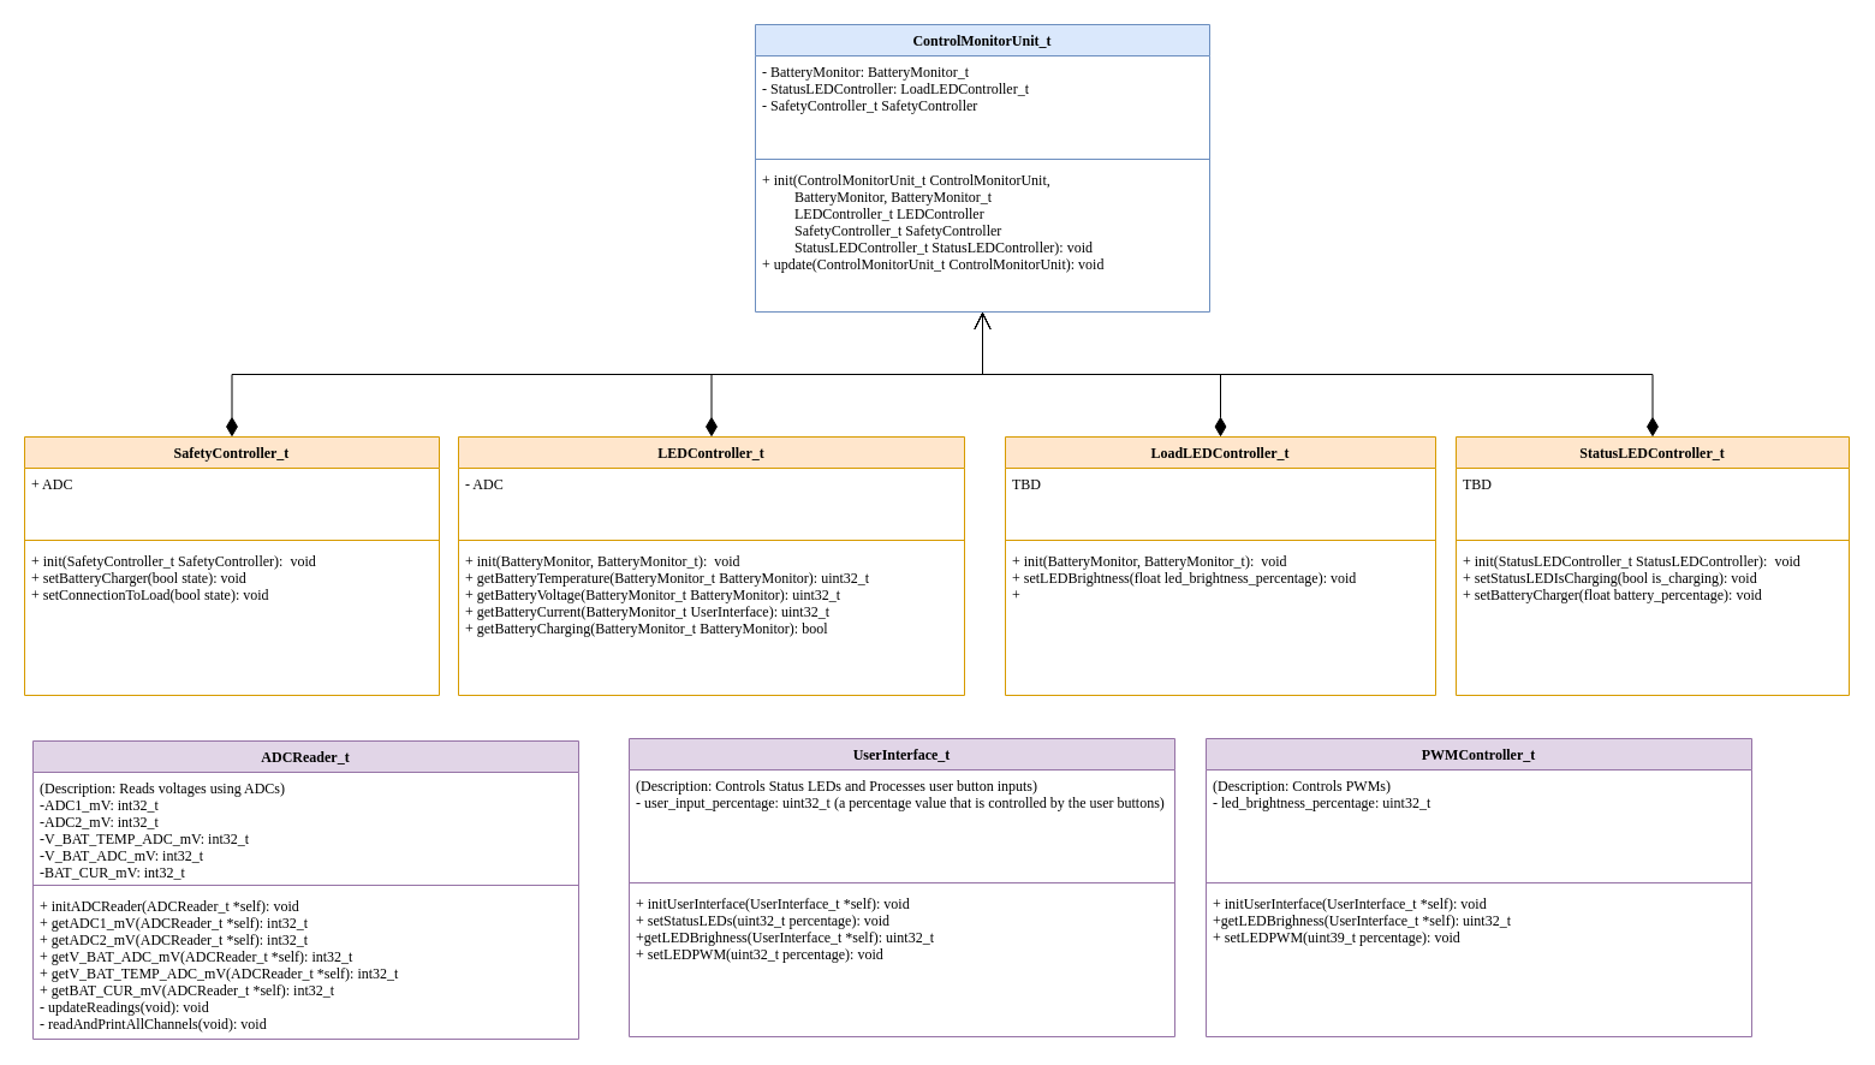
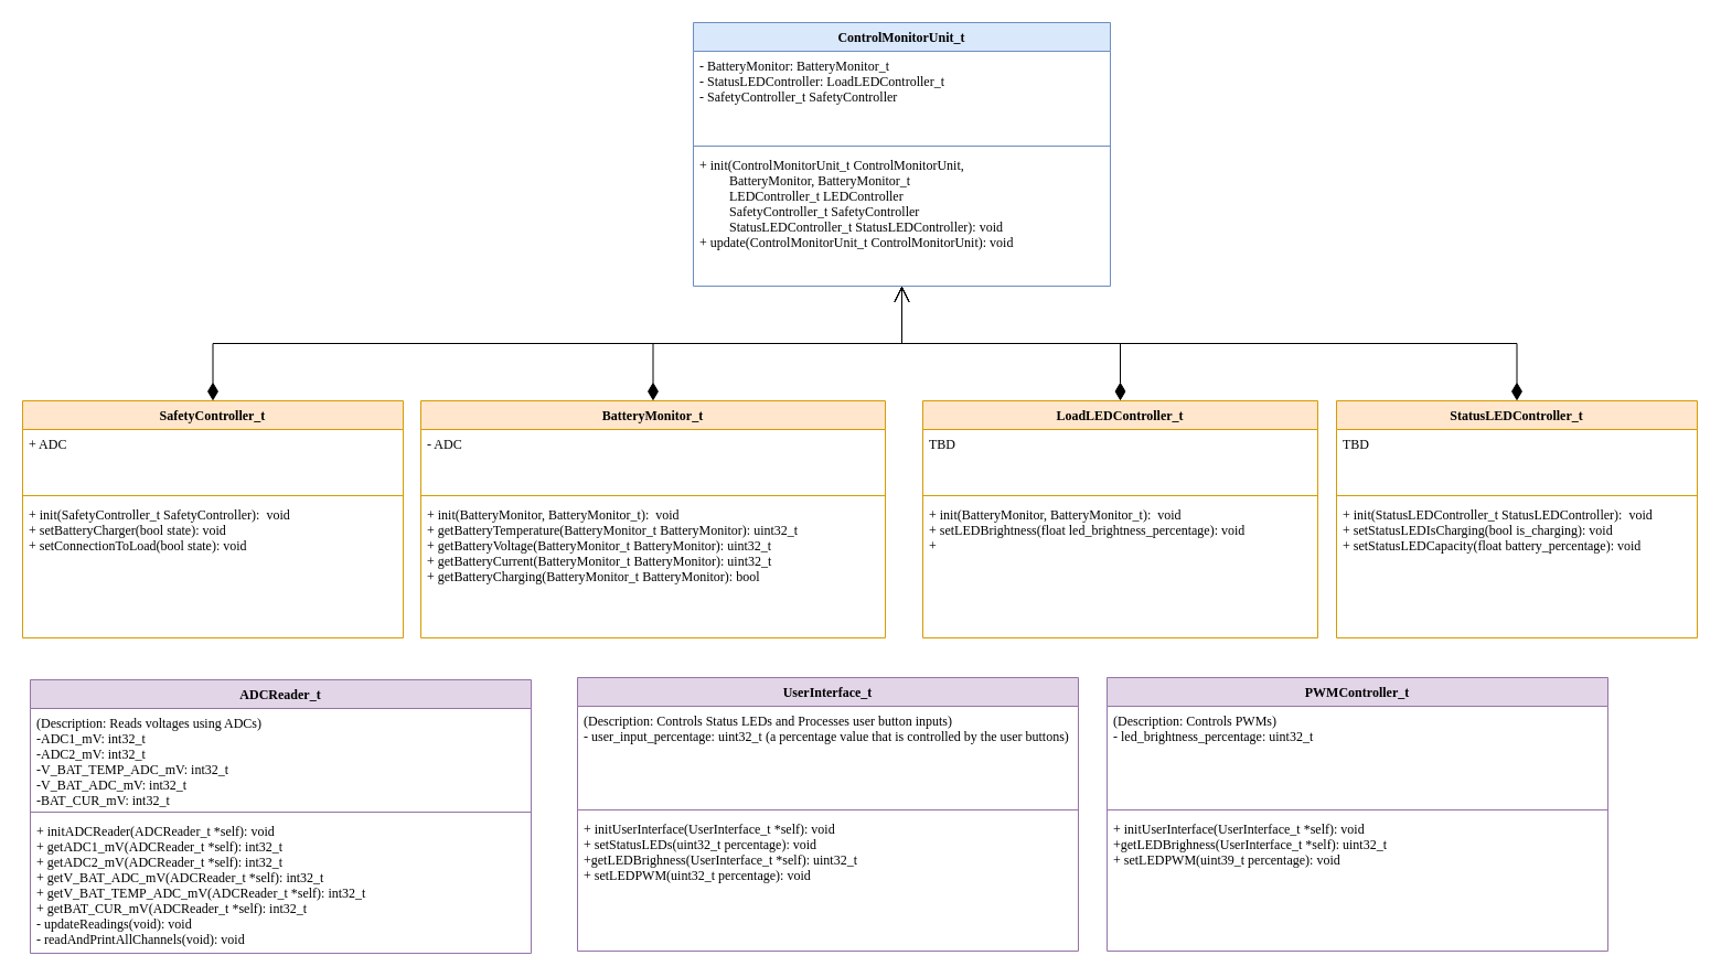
- <mxCell id="7" value="LEDController_t" style="swimlane;fontStyle=1;align=center;verticalAlign=top;childLayout=stackLayout;horizontal=1;startSize=26;horizontalStack=0;resizeParent=1;resizeParentMax=0;resizeLast=0;collapsible=1;marginBottom=0;fontFamily=Avenir;fillColor=#ffe6cc;strokeColor=#d79b00;" parent="1" vertex="1"><mxGeometry x="381" y="363" width="421" height="215" as="geometry" /></mxCell>
+ <mxCell id="7" value="BatteryMonitor_t" style="swimlane;fontStyle=1;align=center;verticalAlign=top;childLayout=stackLayout;horizontal=1;startSize=26;horizontalStack=0;resizeParent=1;resizeParentMax=0;resizeLast=0;collapsible=1;marginBottom=0;fontFamily=Avenir;fillColor=#ffe6cc;strokeColor=#d79b00;" parent="1" vertex="1"><mxGeometry x="381" y="363" width="421" height="215" as="geometry" /></mxCell>
- <mxCell id="10" value="+ init(BatteryMonitor, BatteryMonitor_t):  void&#10;+ getBatteryTemperature(BatteryMonitor_t BatteryMonitor): uint32_t&#10;+ getBatteryVoltage(BatteryMonitor_t BatteryMonitor): uint32_t&#10;+ getBatteryCurrent(BatteryMonitor_t UserInterface): uint32_t&#10;+ getBatteryCharging(BatteryMonitor_t BatteryMonitor): bool" style="text;strokeColor=none;fillColor=none;align=left;verticalAlign=top;spacingLeft=4;spacingRight=4;overflow=hidden;rotatable=0;points=[[0,0.5],[1,0.5]];portConstraint=eastwest;fontFamily=Avenir;" parent="7" vertex="1"><mxGeometry y="90" width="421" height="125" as="geometry" /></mxCell>
+ <mxCell id="10" value="+ init(BatteryMonitor, BatteryMonitor_t):  void&#10;+ getBatteryTemperature(BatteryMonitor_t BatteryMonitor): uint32_t&#10;+ getBatteryVoltage(BatteryMonitor_t BatteryMonitor): uint32_t&#10;+ getBatteryCurrent(BatteryMonitor_t BatteryMonitor): uint32_t&#10;+ getBatteryCharging(BatteryMonitor_t BatteryMonitor): bool" style="text;strokeColor=none;fillColor=none;align=left;verticalAlign=top;spacingLeft=4;spacingRight=4;overflow=hidden;rotatable=0;points=[[0,0.5],[1,0.5]];portConstraint=eastwest;fontFamily=Avenir;" parent="7" vertex="1"><mxGeometry y="90" width="421" height="125" as="geometry" /></mxCell>
- <mxCell id="25" value="+ init(StatusLEDController_t StatusLEDController):  void&#10;+ setStatusLEDIsCharging(bool is_charging): void&#10;+ setBatteryCharger(float battery_percentage): void" style="text;strokeColor=none;fillColor=none;align=left;verticalAlign=top;spacingLeft=4;spacingRight=4;overflow=hidden;rotatable=0;points=[[0,0.5],[1,0.5]];portConstraint=eastwest;fontFamily=Avenir;" parent="22" vertex="1"><mxGeometry y="90" width="327" height="125" as="geometry" /></mxCell>
+ <mxCell id="25" value="+ init(StatusLEDController_t StatusLEDController):  void&#10;+ setStatusLEDIsCharging(bool is_charging): void&#10;+ setStatusLEDCapacity(float battery_percentage): void" style="text;strokeColor=none;fillColor=none;align=left;verticalAlign=top;spacingLeft=4;spacingRight=4;overflow=hidden;rotatable=0;points=[[0,0.5],[1,0.5]];portConstraint=eastwest;fontFamily=Avenir;" parent="22" vertex="1"><mxGeometry y="90" width="327" height="125" as="geometry" /></mxCell>
